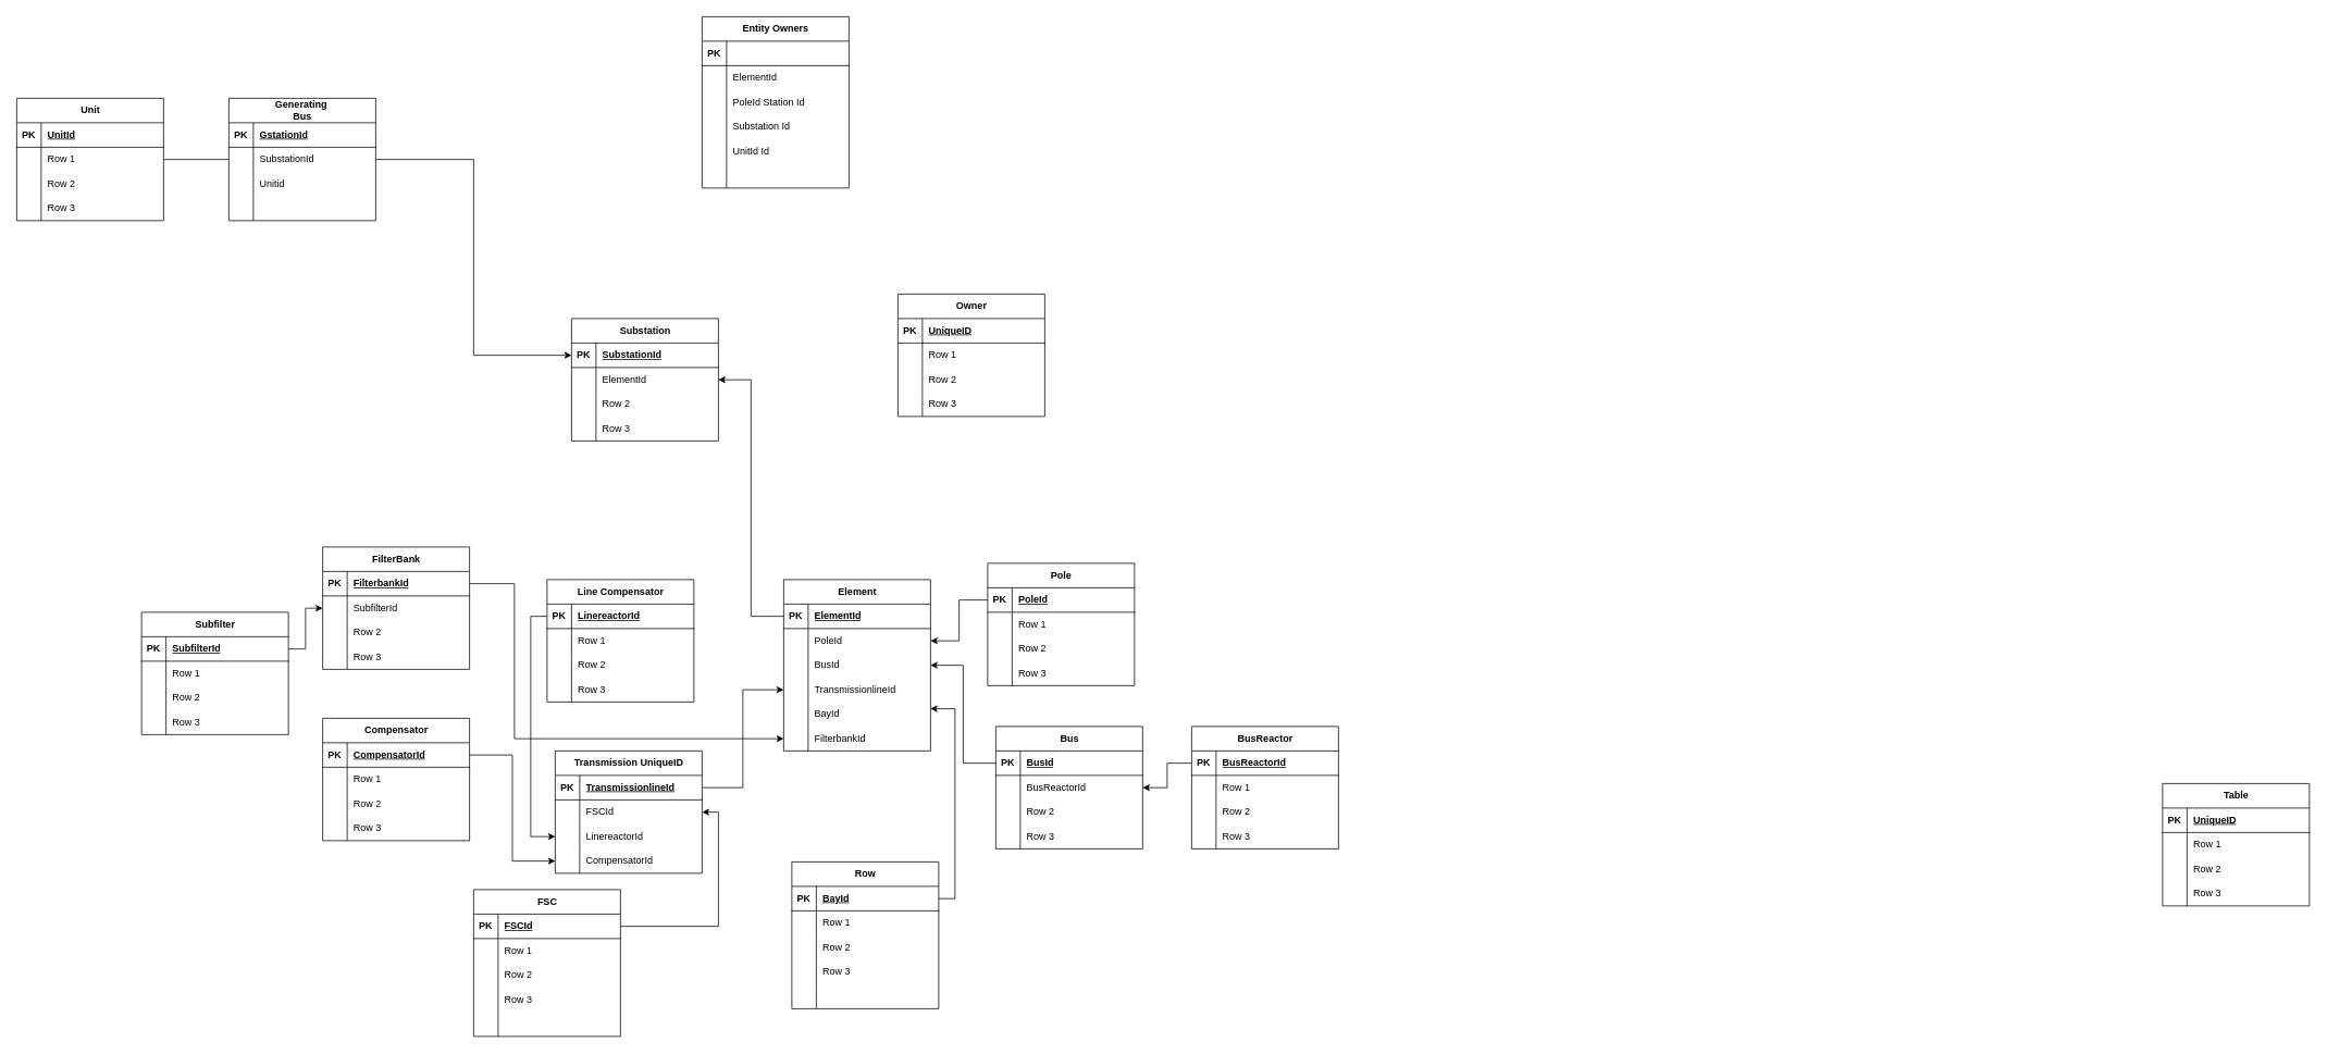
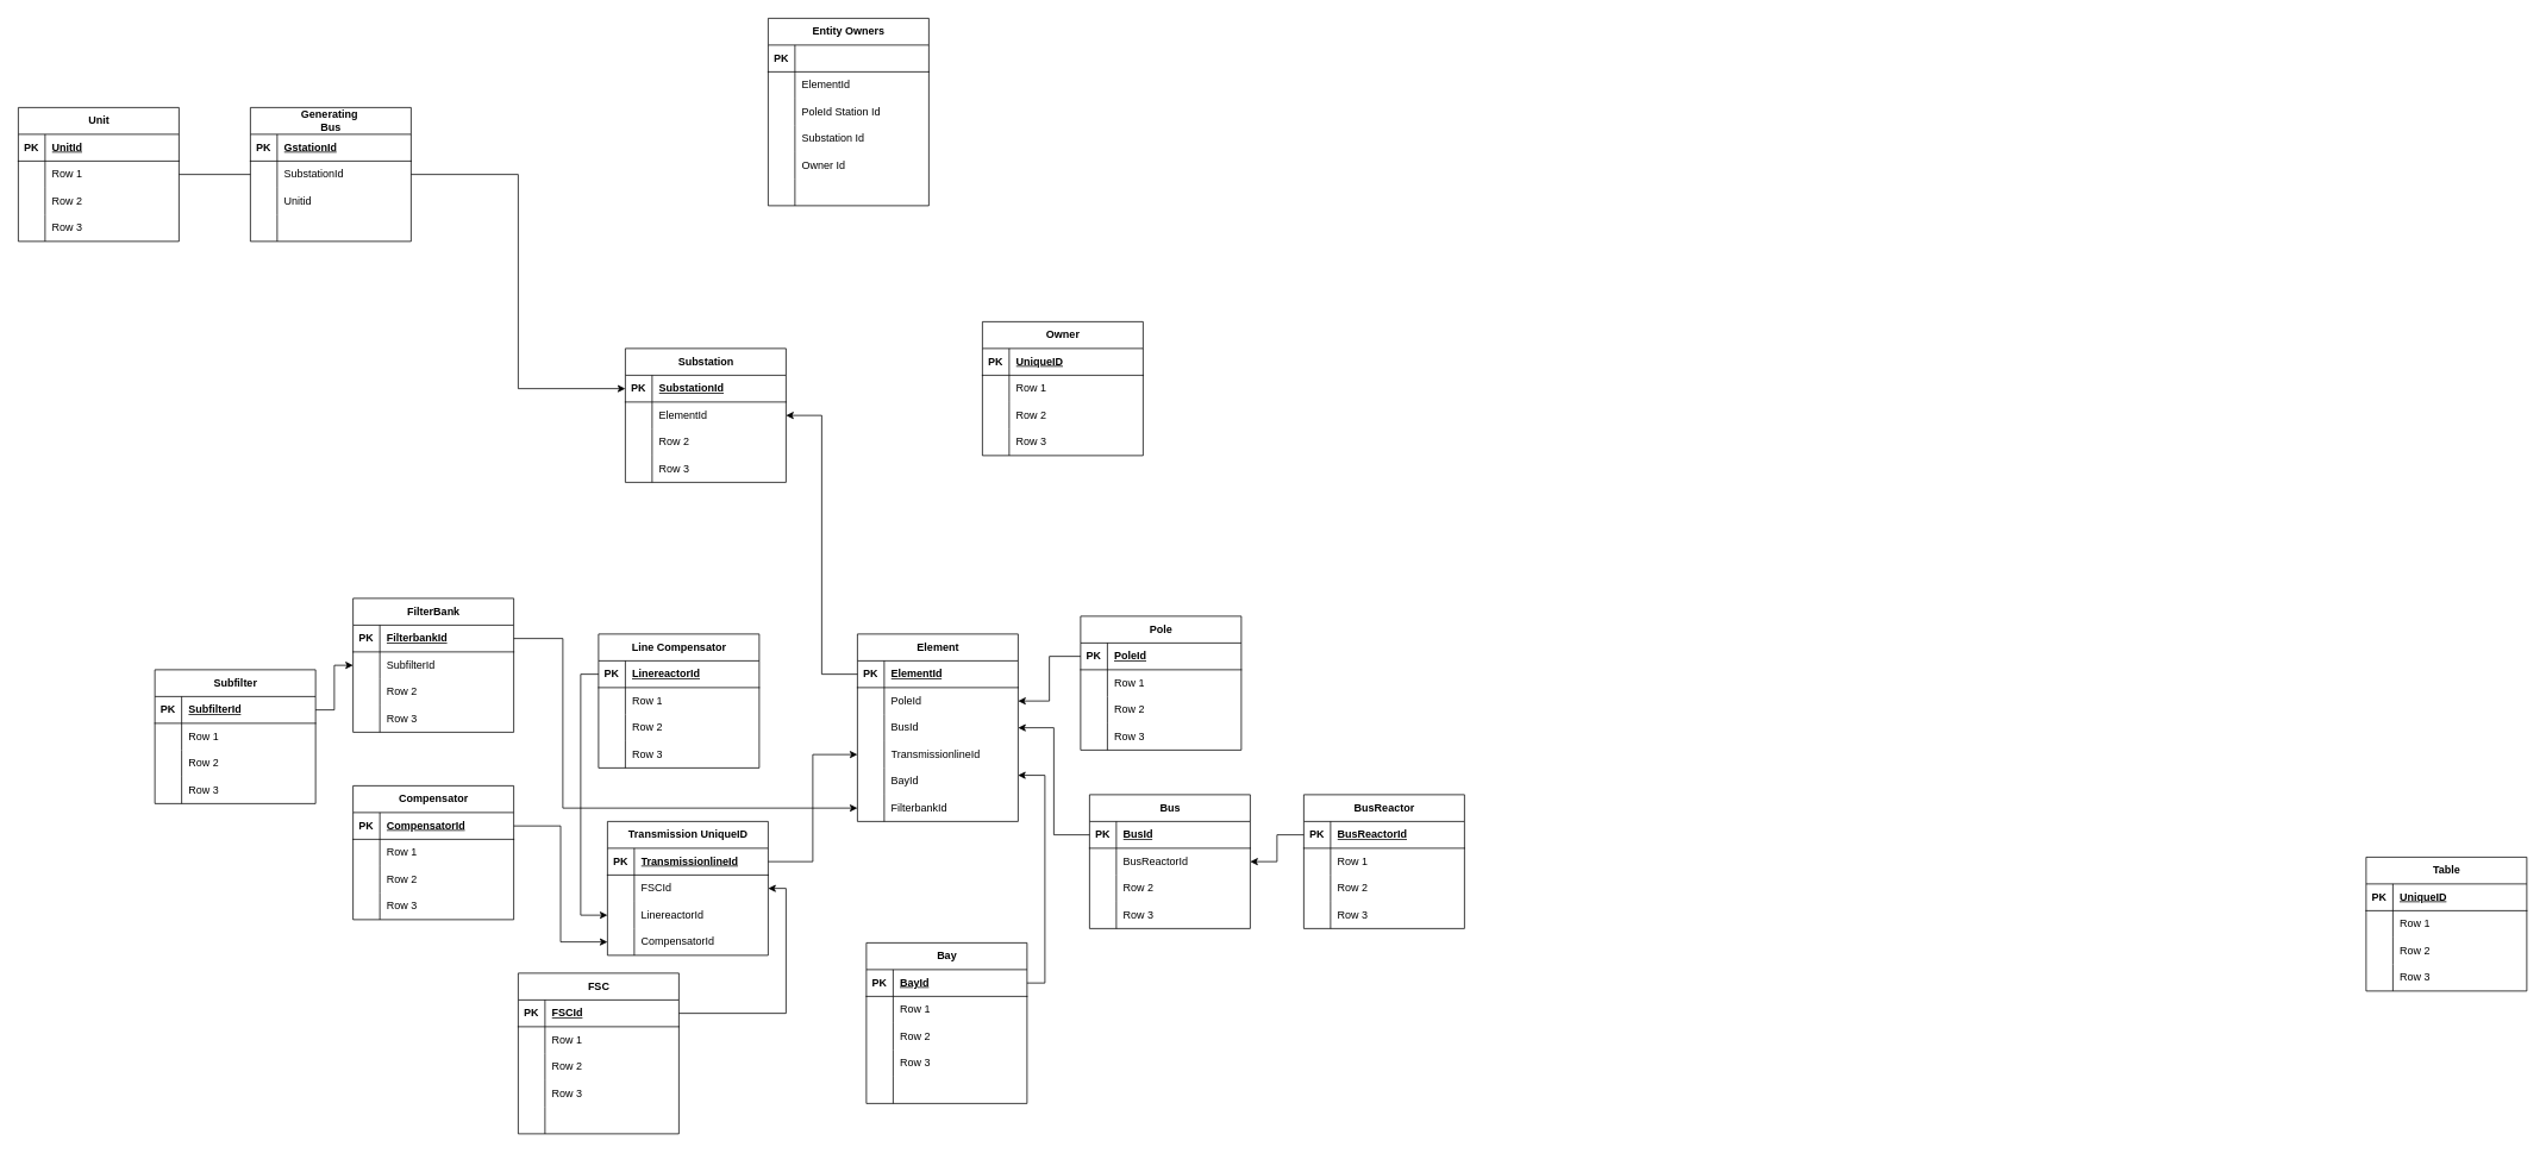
- <mxCell id="250" value="UnitId Id" style="shape=partialRectangle;connectable=0;fillColor=none;top=0;left=0;bottom=0;right=0;align=left;spacingLeft=6;overflow=hidden;whiteSpace=wrap;html=1;" parent="248" vertex="1"><mxGeometry x="30" width="150" height="30" as="geometry"><mxRectangle width="150" height="30" as="alternateBounds" /></mxGeometry></mxCell>
+ <mxCell id="250" value="Owner Id" style="shape=partialRectangle;connectable=0;fillColor=none;top=0;left=0;bottom=0;right=0;align=left;spacingLeft=6;overflow=hidden;whiteSpace=wrap;html=1;" parent="248" vertex="1"><mxGeometry x="30" width="150" height="30" as="geometry"><mxRectangle width="150" height="30" as="alternateBounds" /></mxGeometry></mxCell>
- <mxCell id="99" value="Row" style="shape=table;startSize=30;container=1;collapsible=1;childLayout=tableLayout;fixedRows=1;rowLines=0;fontStyle=1;align=center;resizeLast=1;html=1;" parent="1" vertex="1"><mxGeometry x="970" y="1056" width="180" height="180" as="geometry" /></mxCell>
+ <mxCell id="99" value="Bay" style="shape=table;startSize=30;container=1;collapsible=1;childLayout=tableLayout;fixedRows=1;rowLines=0;fontStyle=1;align=center;resizeLast=1;html=1;" parent="1" vertex="1"><mxGeometry x="970" y="1056" width="180" height="180" as="geometry" /></mxCell>
